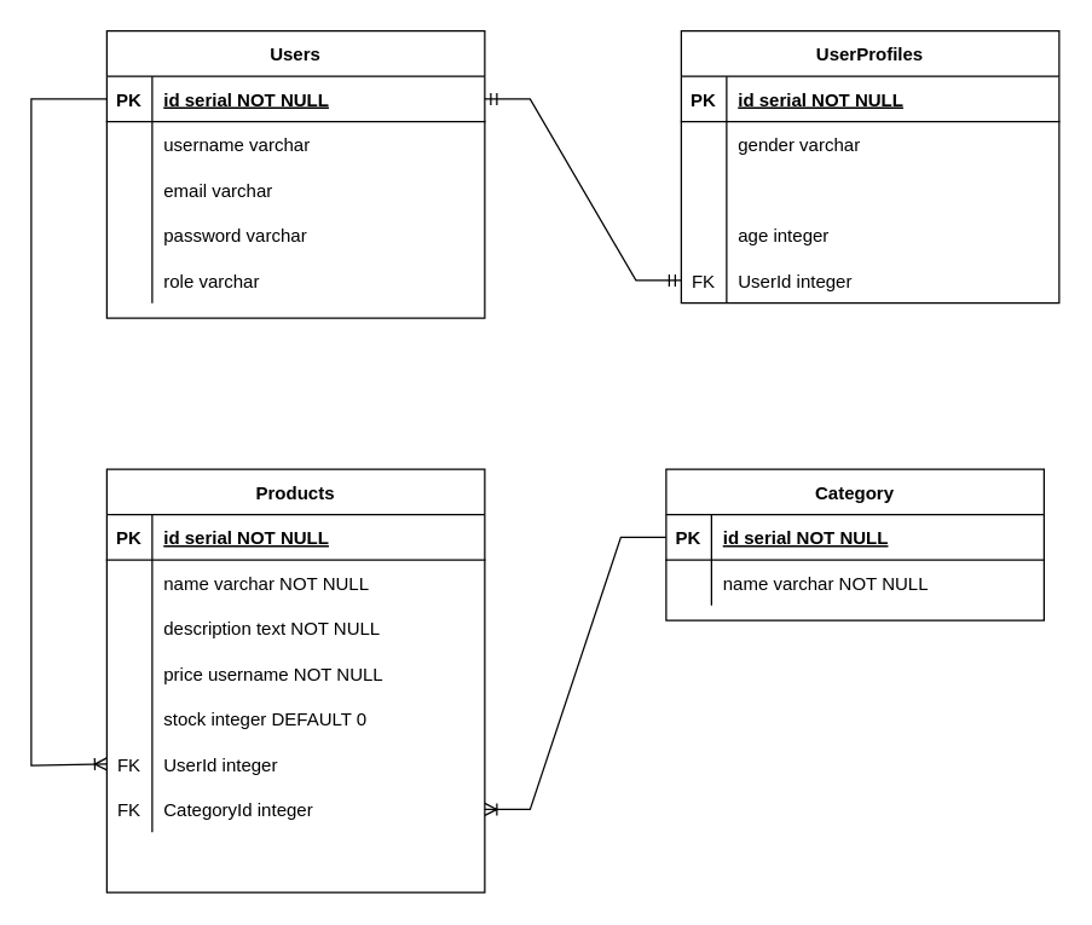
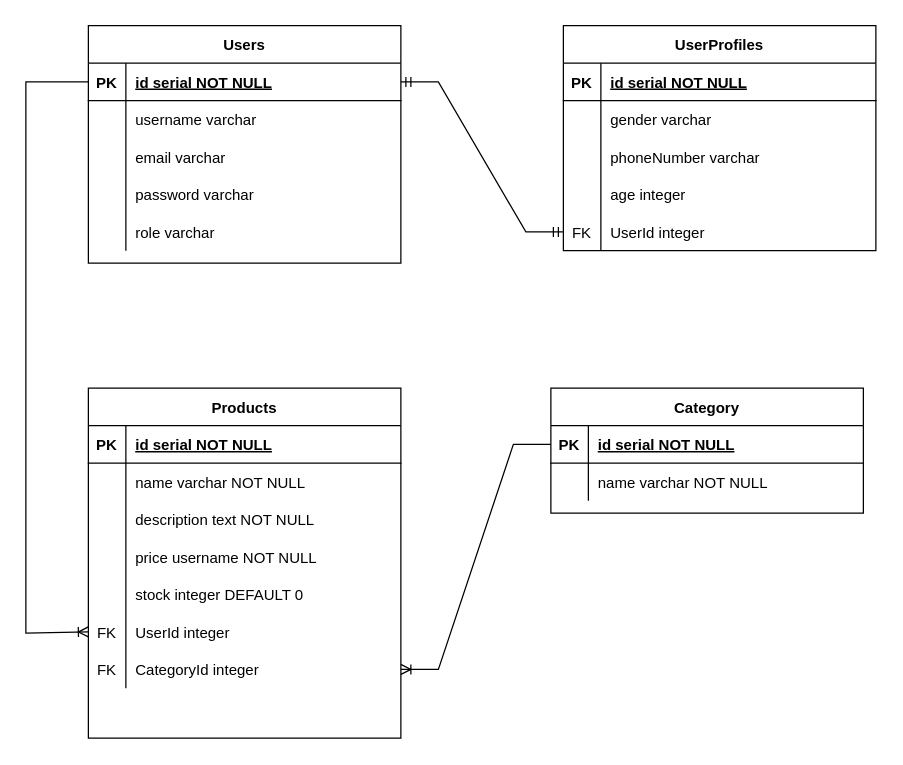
+ <mxCell id="27" value="phoneNumber varchar" style="shape=partialRectangle;overflow=hidden;connectable=0;fillColor=none;top=0;left=0;bottom=0;right=0;align=left;spacingLeft=6;" parent="25" vertex="1"><mxGeometry x="30" width="220" height="30" as="geometry"><mxRectangle width="220" height="30" as="alternateBounds" /></mxGeometry></mxCell>
